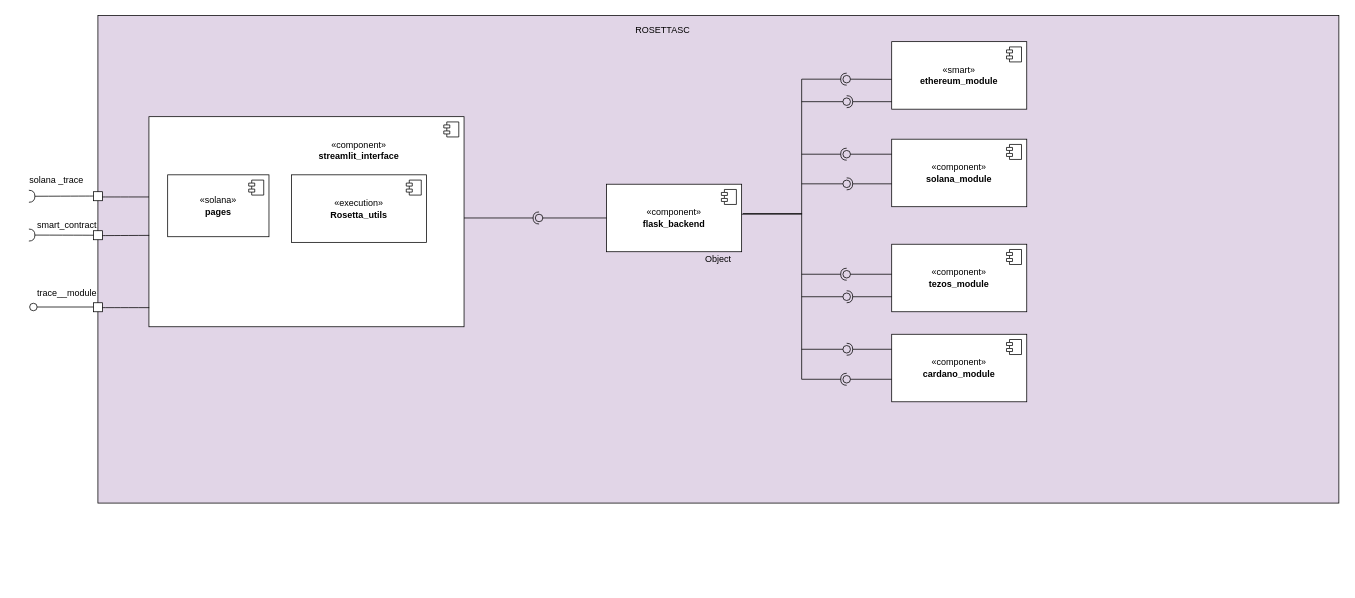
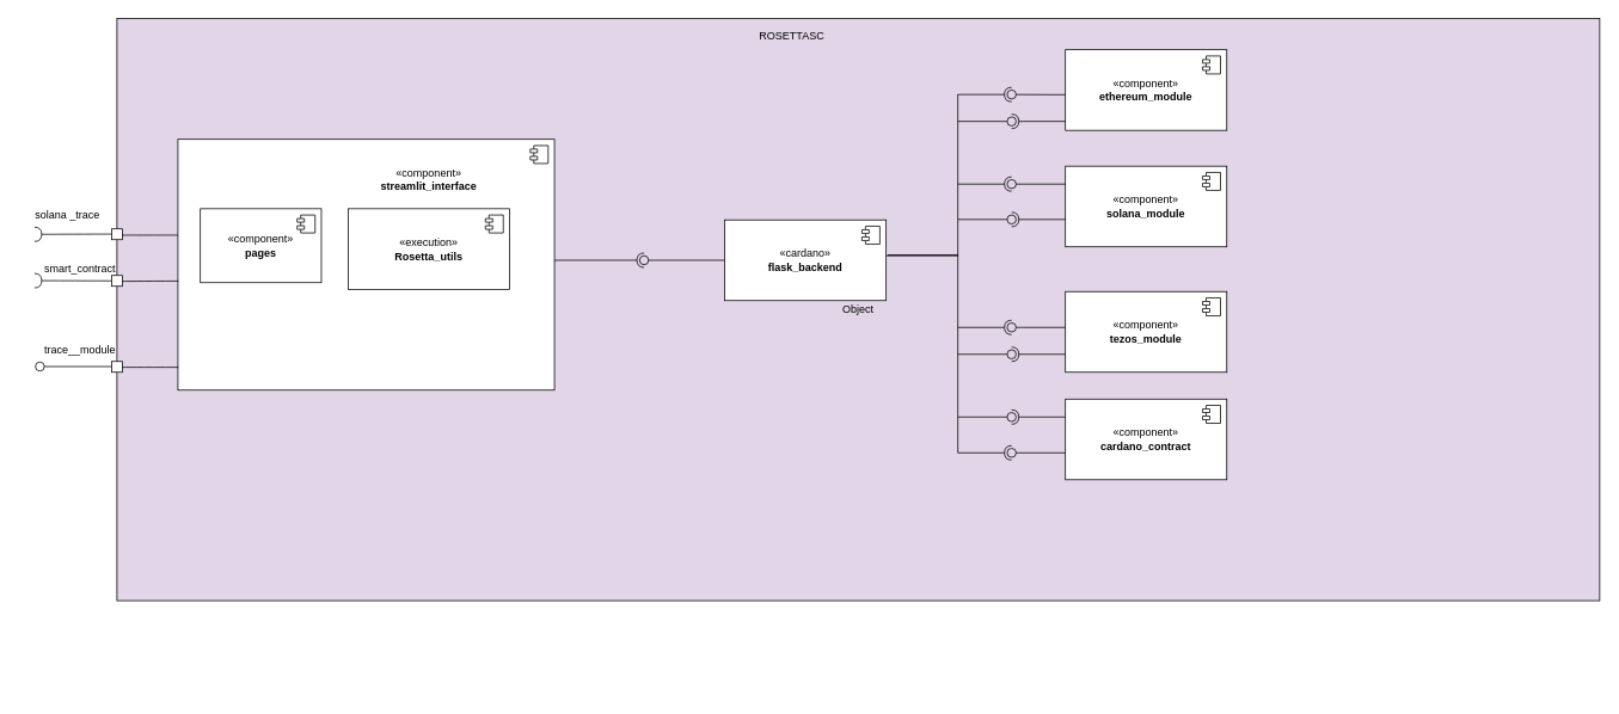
- <mxCell id="5" value="«smart»&lt;br&gt;&lt;b&gt;ethereum_module&lt;/b&gt;" style="html=1;dropTarget=0;whiteSpace=wrap;" vertex="1" parent="1"><mxGeometry x="1188" y="55" width="180" height="90" as="geometry" /></mxCell>
+ <mxCell id="5" value="«component»&lt;br&gt;&lt;b&gt;ethereum_module&lt;/b&gt;" style="html=1;dropTarget=0;whiteSpace=wrap;" vertex="1" parent="1"><mxGeometry x="1188" y="55" width="180" height="90" as="geometry" /></mxCell>
- <mxCell id="44" value="«solana»&lt;br&gt;&lt;b&gt;pages&lt;/b&gt;" style="html=1;dropTarget=0;whiteSpace=wrap;direction=south;" vertex="1" parent="40"><mxGeometry x="25" y="77.5" width="135" height="82.5" as="geometry" /></mxCell>
+ <mxCell id="44" value="«component»&lt;br&gt;&lt;b&gt;pages&lt;/b&gt;" style="html=1;dropTarget=0;whiteSpace=wrap;direction=south;" vertex="1" parent="40"><mxGeometry x="25" y="77.5" width="135" height="82.5" as="geometry" /></mxCell>
- <mxCell id="3" value="«component»&lt;br&gt;&lt;b&gt;flask_backend&lt;/b&gt;" style="html=1;dropTarget=0;whiteSpace=wrap;" vertex="1" parent="1"><mxGeometry x="808" y="245" width="180" height="90" as="geometry" /></mxCell>
+ <mxCell id="3" value="«cardano»&lt;br&gt;&lt;b&gt;flask_backend&lt;/b&gt;" style="html=1;dropTarget=0;whiteSpace=wrap;" vertex="1" parent="1"><mxGeometry x="808" y="245" width="180" height="90" as="geometry" /></mxCell>
- <mxCell id="11" value="«component»&lt;br&gt;&lt;b&gt;cardano_module&lt;/b&gt;" style="html=1;dropTarget=0;whiteSpace=wrap;" vertex="1" parent="1"><mxGeometry x="1188" y="445" width="180" height="90" as="geometry" /></mxCell>
+ <mxCell id="11" value="«component»&lt;br&gt;&lt;b&gt;cardano_contract&lt;/b&gt;" style="html=1;dropTarget=0;whiteSpace=wrap;" vertex="1" parent="1"><mxGeometry x="1188" y="445" width="180" height="90" as="geometry" /></mxCell>
